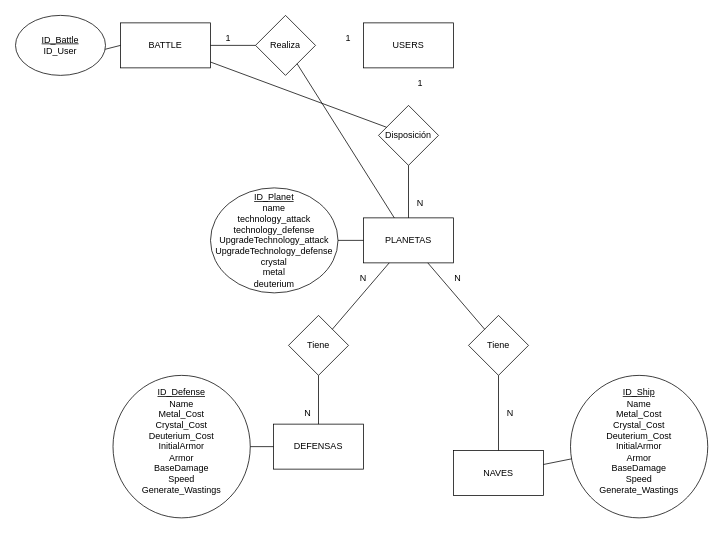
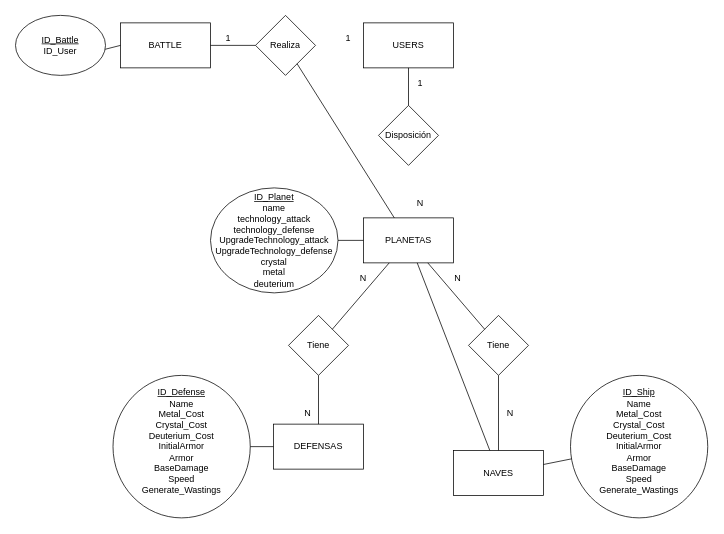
- <mxCell id="15" value="" style="endArrow=none;html=1;rounded=0;" parent="1" source="11" target="6" edge="1"><mxGeometry width="50" height="50" relative="1" as="geometry"><mxPoint x="460" y="390" as="sourcePoint" /><mxPoint x="510" y="340" as="targetPoint" /></mxGeometry></mxCell>
+ <mxCell id="15" value="" style="endArrow=none;html=1;rounded=0;" parent="1" source="11" target="4" edge="1"><mxGeometry width="50" height="50" relative="1" as="geometry"><mxPoint x="460" y="390" as="sourcePoint" /><mxPoint x="510" y="340" as="targetPoint" /></mxGeometry></mxCell>
- <mxCell id="16" value="" style="endArrow=none;html=1;rounded=0;" parent="1" source="5" target="11" edge="1"><mxGeometry width="50" height="50" relative="1" as="geometry"><mxPoint x="554" y="150" as="sourcePoint" /><mxPoint x="554" y="100" as="targetPoint" /></mxGeometry></mxCell>
+ <mxCell id="16" value="" style="endArrow=none;html=1;rounded=0;" parent="1" source="5" target="3" edge="1"><mxGeometry width="50" height="50" relative="1" as="geometry"><mxPoint x="554" y="150" as="sourcePoint" /><mxPoint x="554" y="100" as="targetPoint" /></mxGeometry></mxCell>
